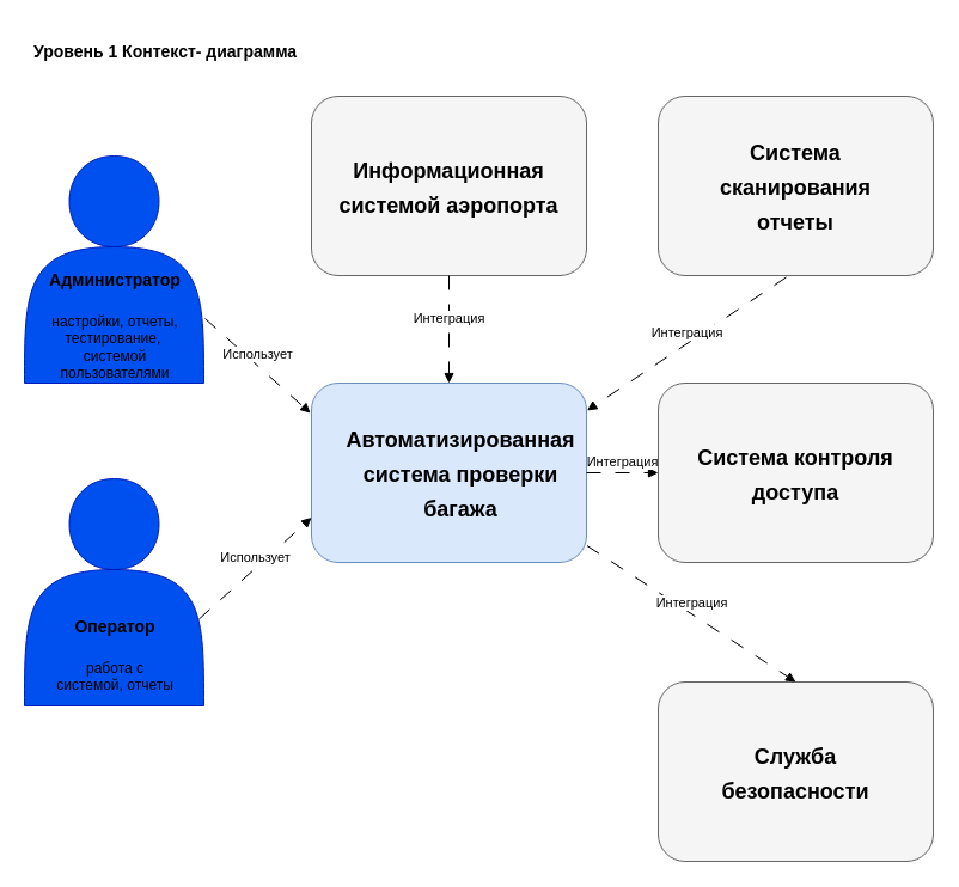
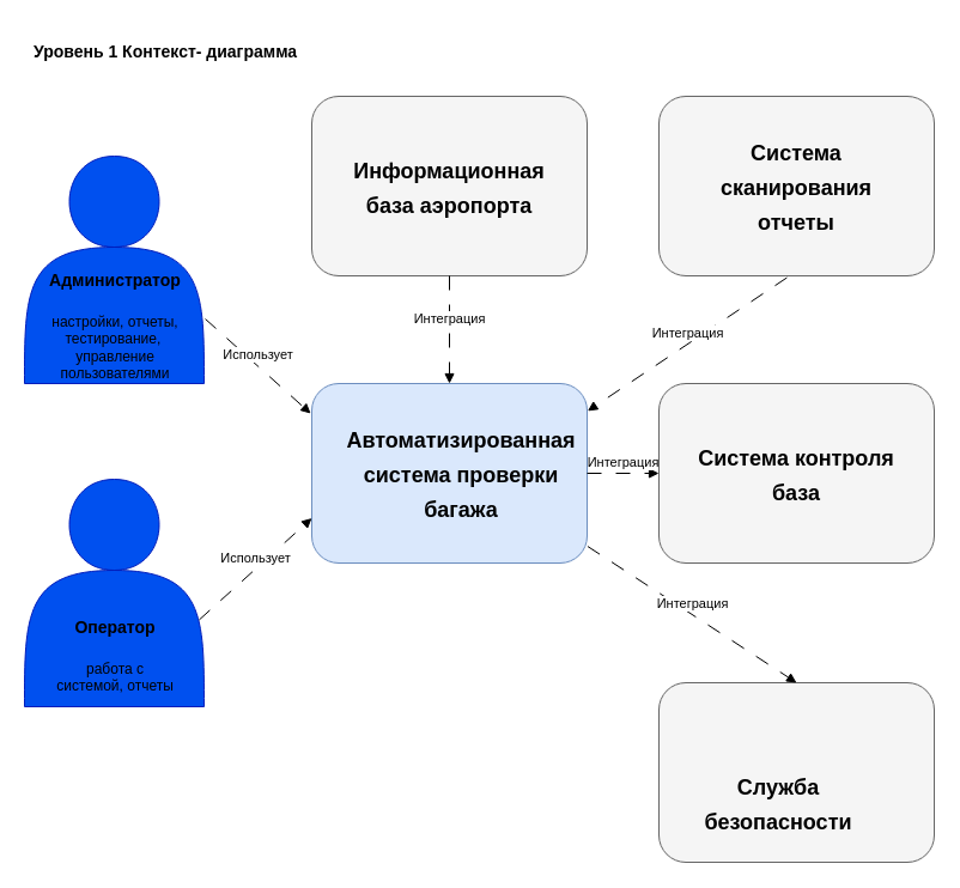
- <mxCell id="21" value="&lt;h1&gt;&lt;font style=&quot;font-size: 18px;&quot;&gt;Информационная системой аэропорта&lt;/font&gt;&lt;/h1&gt;" style="text;html=1;align=center;verticalAlign=middle;whiteSpace=wrap;rounded=0;" vertex="1" parent="1"><mxGeometry x="280" y="115" width="190" height="80" as="geometry" /></mxCell>
+ <mxCell id="21" value="&lt;h1&gt;&lt;font style=&quot;font-size: 18px;&quot;&gt;Информационная база аэропорта&lt;/font&gt;&lt;/h1&gt;" style="text;html=1;align=center;verticalAlign=middle;whiteSpace=wrap;rounded=0;" vertex="1" parent="1"><mxGeometry x="280" y="115" width="190" height="80" as="geometry" /></mxCell>
- <mxCell id="4" value="&lt;h1 style=&quot;text-align: center; margin-top: 0px;&quot;&gt;&lt;font style=&quot;font-size: 14px;&quot;&gt;Администратор&lt;/font&gt;&lt;/h1&gt;&lt;p style=&quot;text-align: center;&quot;&gt;&lt;span style=&quot;line-height: 107%; font-family: Calibri, sans-serif;&quot;&gt;&lt;font style=&quot;font-size: 12px;&quot;&gt;настройки, отчеты, тестирование,&amp;nbsp; системой пользователями&lt;/font&gt;&lt;/span&gt;&lt;br&gt;&lt;/p&gt;" style="text;html=1;whiteSpace=wrap;overflow=hidden;rounded=0;" parent="1" vertex="1"><mxGeometry x="35" y="210" width="120" height="110" as="geometry" /></mxCell>
+ <mxCell id="4" value="&lt;h1 style=&quot;text-align: center; margin-top: 0px;&quot;&gt;&lt;font style=&quot;font-size: 14px;&quot;&gt;Администратор&lt;/font&gt;&lt;/h1&gt;&lt;p style=&quot;text-align: center;&quot;&gt;&lt;span style=&quot;line-height: 107%; font-family: Calibri, sans-serif;&quot;&gt;&lt;font style=&quot;font-size: 12px;&quot;&gt;настройки, отчеты, тестирование,&amp;nbsp; управление пользователями&lt;/font&gt;&lt;/span&gt;&lt;br&gt;&lt;/p&gt;" style="text;html=1;whiteSpace=wrap;overflow=hidden;rounded=0;" parent="1" vertex="1"><mxGeometry x="35" y="210" width="120" height="110" as="geometry" /></mxCell>
- <mxCell id="12" value="&lt;h1&gt;&lt;font style=&quot;font-size: 18px;&quot;&gt;Система контроля доступа&lt;/font&gt;&lt;/h1&gt;" style="text;html=1;align=center;verticalAlign=middle;whiteSpace=wrap;rounded=0;" parent="1" vertex="1"><mxGeometry x="570" y="355" width="190" height="80" as="geometry" /></mxCell>
+ <mxCell id="12" value="&lt;h1&gt;&lt;font style=&quot;font-size: 18px;&quot;&gt;Система контроля база&lt;/font&gt;&lt;/h1&gt;" style="text;html=1;align=center;verticalAlign=middle;whiteSpace=wrap;rounded=0;" parent="1" vertex="1"><mxGeometry x="570" y="355" width="190" height="80" as="geometry" /></mxCell>
- <mxCell id="18" value="&lt;h1&gt;&lt;font style=&quot;font-size: 18px;&quot;&gt;Служба безопасности&lt;/font&gt;&lt;/h1&gt;" style="text;html=1;align=center;verticalAlign=middle;whiteSpace=wrap;rounded=0;" parent="1" vertex="1"><mxGeometry x="570" y="605" width="190" height="80" as="geometry" /></mxCell>
+ <mxCell id="18" value="&lt;h1&gt;&lt;font style=&quot;font-size: 18px;&quot;&gt;Служба безопасности&lt;/font&gt;&lt;/h1&gt;" style="text;html=1;align=center;verticalAlign=middle;whiteSpace=wrap;rounded=0;" parent="1" vertex="1"><mxGeometry x="555" y="630" width="190" height="80" as="geometry" /></mxCell>
